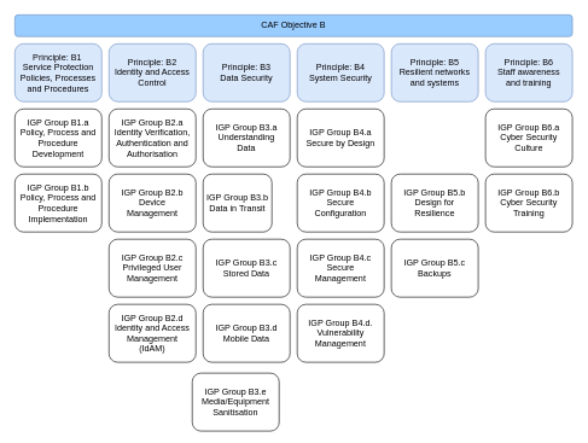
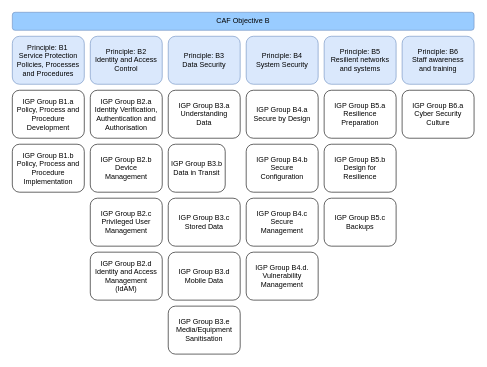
+ <mxCell id="25" value="IGP Group B5.a Resilience Preparation" style="rounded=1;whiteSpace=wrap;html=1;" vertex="1" parent="1"><mxGeometry x="540" y="150" width="120" height="80" as="geometry" /></mxCell>
- <mxCell id="28" value="IGP Group B6.b Cyber Security Training" style="rounded=1;whiteSpace=wrap;html=1;" vertex="1" parent="1"><mxGeometry x="670" y="240" width="120" height="80" as="geometry" /></mxCell>
- <mxCell id="21" value="IGP Group B3.e Media/Equipment Sanitisation" style="rounded=1;whiteSpace=wrap;html=1;" vertex="1" parent="1"><mxGeometry x="265" y="515" width="120" height="80" as="geometry" /></mxCell>
+ <mxCell id="21" value="IGP Group B3.e Media/Equipment Sanitisation" style="rounded=1;whiteSpace=wrap;html=1;" vertex="1" parent="1"><mxGeometry x="280" y="510" width="120" height="80" as="geometry" /></mxCell>
